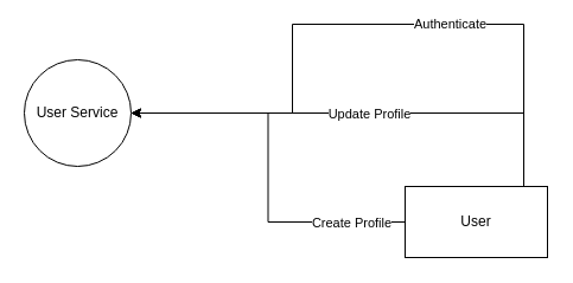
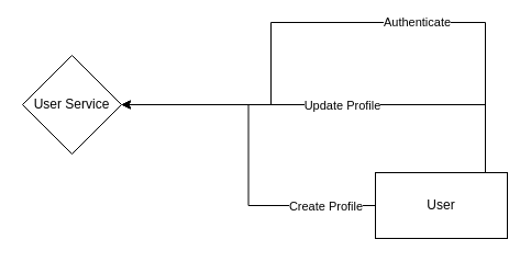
- <mxCell id="2" value="User Service" style="ellipse;whiteSpace=wrap;html=1;aspect=fixed;" vertex="1" parent="1"><mxGeometry x="20" y="50" width="90" height="90" as="geometry" /></mxCell>
+ <mxCell id="2" value="User Service" style="rhombus;whiteSpace=wrap;html=1;aspect=fixed;" vertex="1" parent="1"><mxGeometry x="20" y="50" width="90" height="90" as="geometry" /></mxCell>
